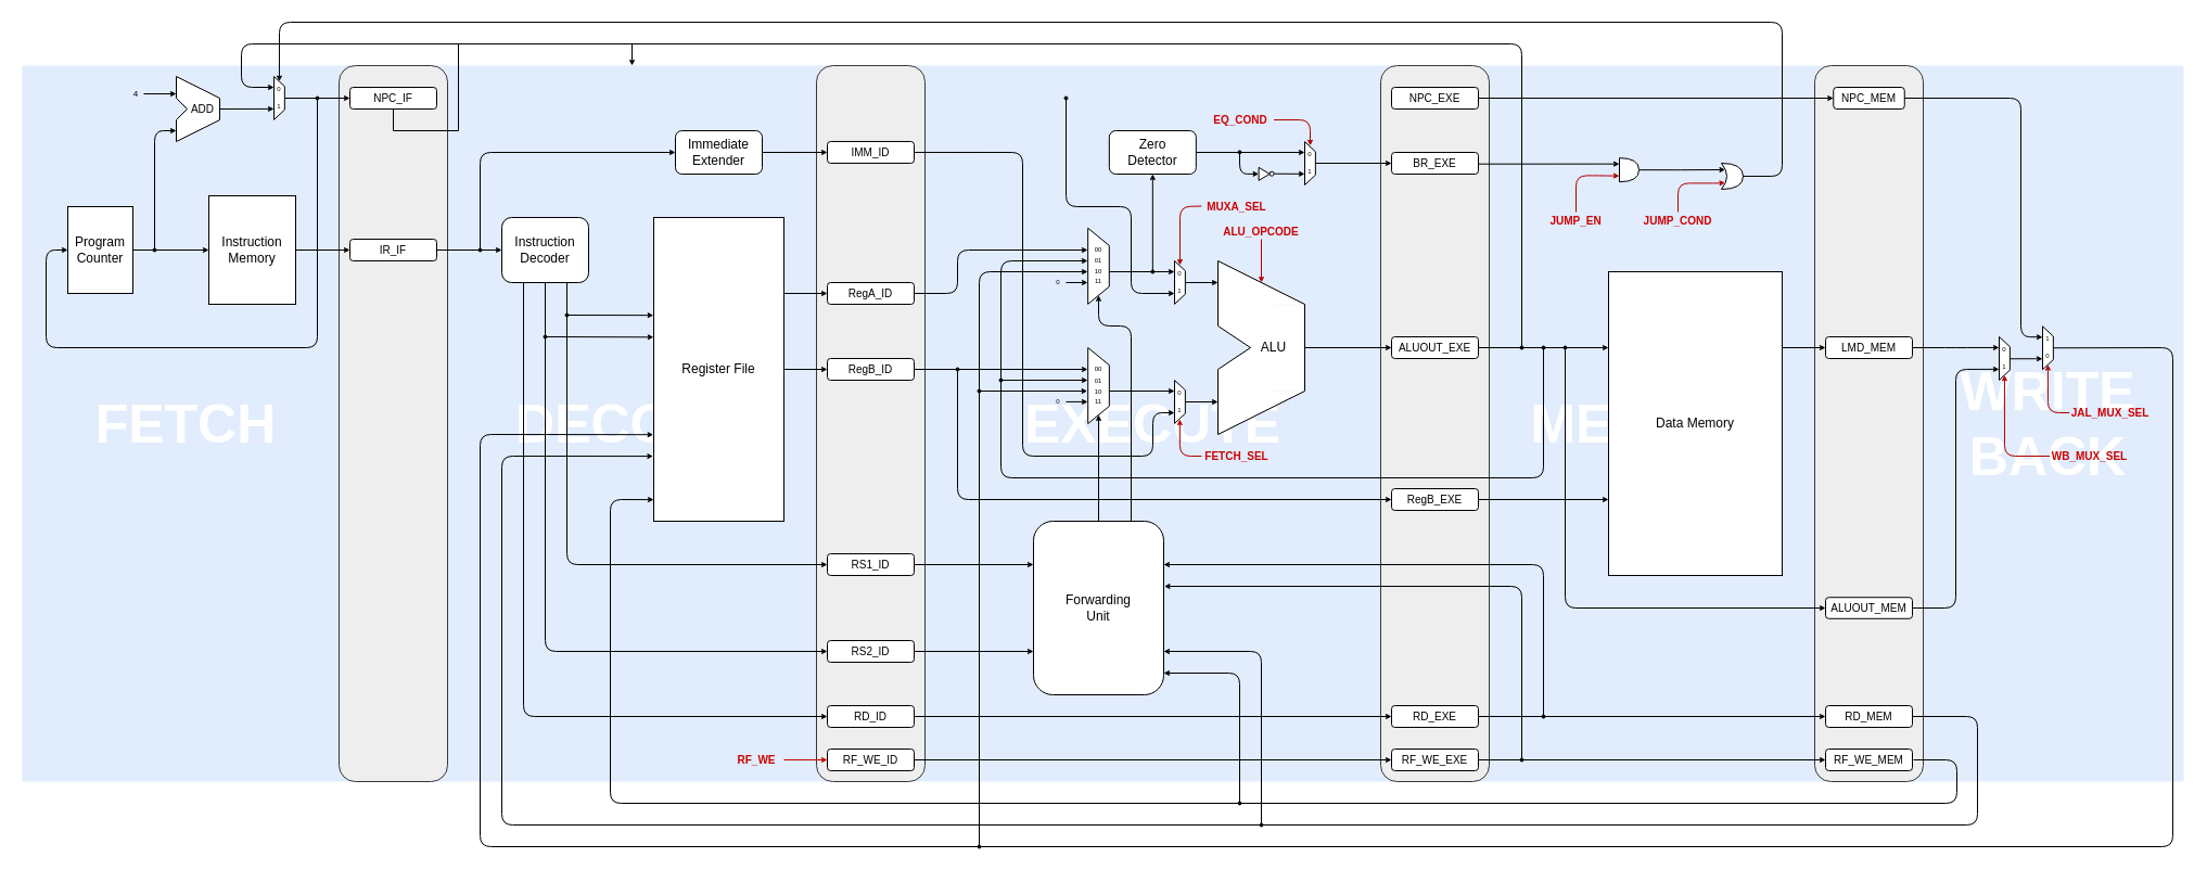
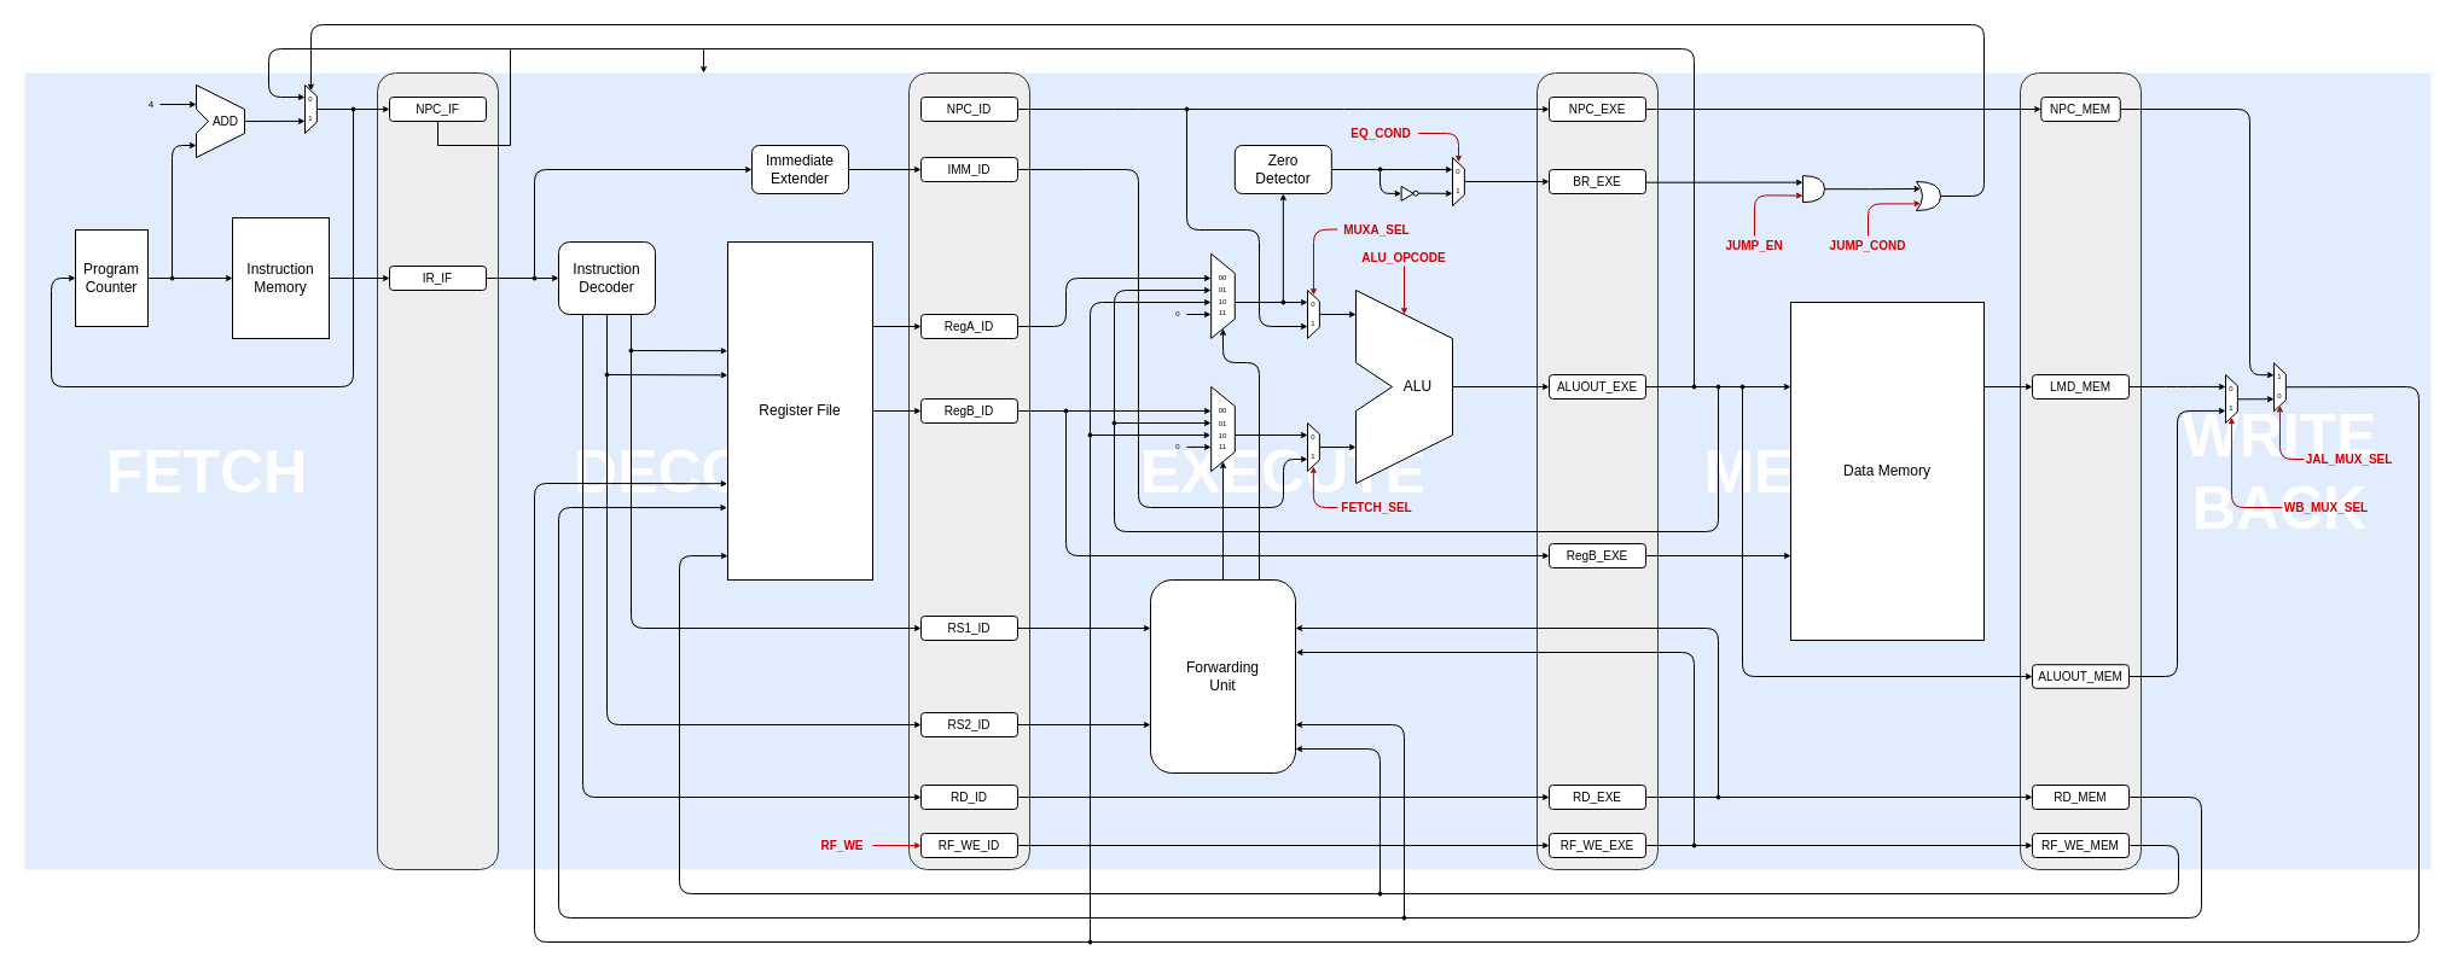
+ <mxCell id="43" value="NPC_ID" style="rounded=1;whiteSpace=wrap;html=1;allowArrows=1;shadow=0;fontSize=10;" vertex="1" parent="1"><mxGeometry x="762" y="80" width="80" height="20" as="geometry" /></mxCell>
+ <mxCell id="57" value="" style="endArrow=classic;html=1;fontColor=#CC0000;exitX=1;exitY=0.5;exitDx=0;exitDy=0;entryX=0;entryY=0.5;entryDx=0;entryDy=0;startSize=3;endSize=3;" edge="1" parent="1" source="43" target="119"><mxGeometry width="50" height="50" relative="1" as="geometry"><mxPoint x="1132" y="294" as="sourcePoint" /><mxPoint x="1292" y="155" as="targetPoint" /><Array as="points"><mxPoint x="932" y="90" /><mxPoint x="1122" y="90" /></Array></mxGeometry></mxCell>
